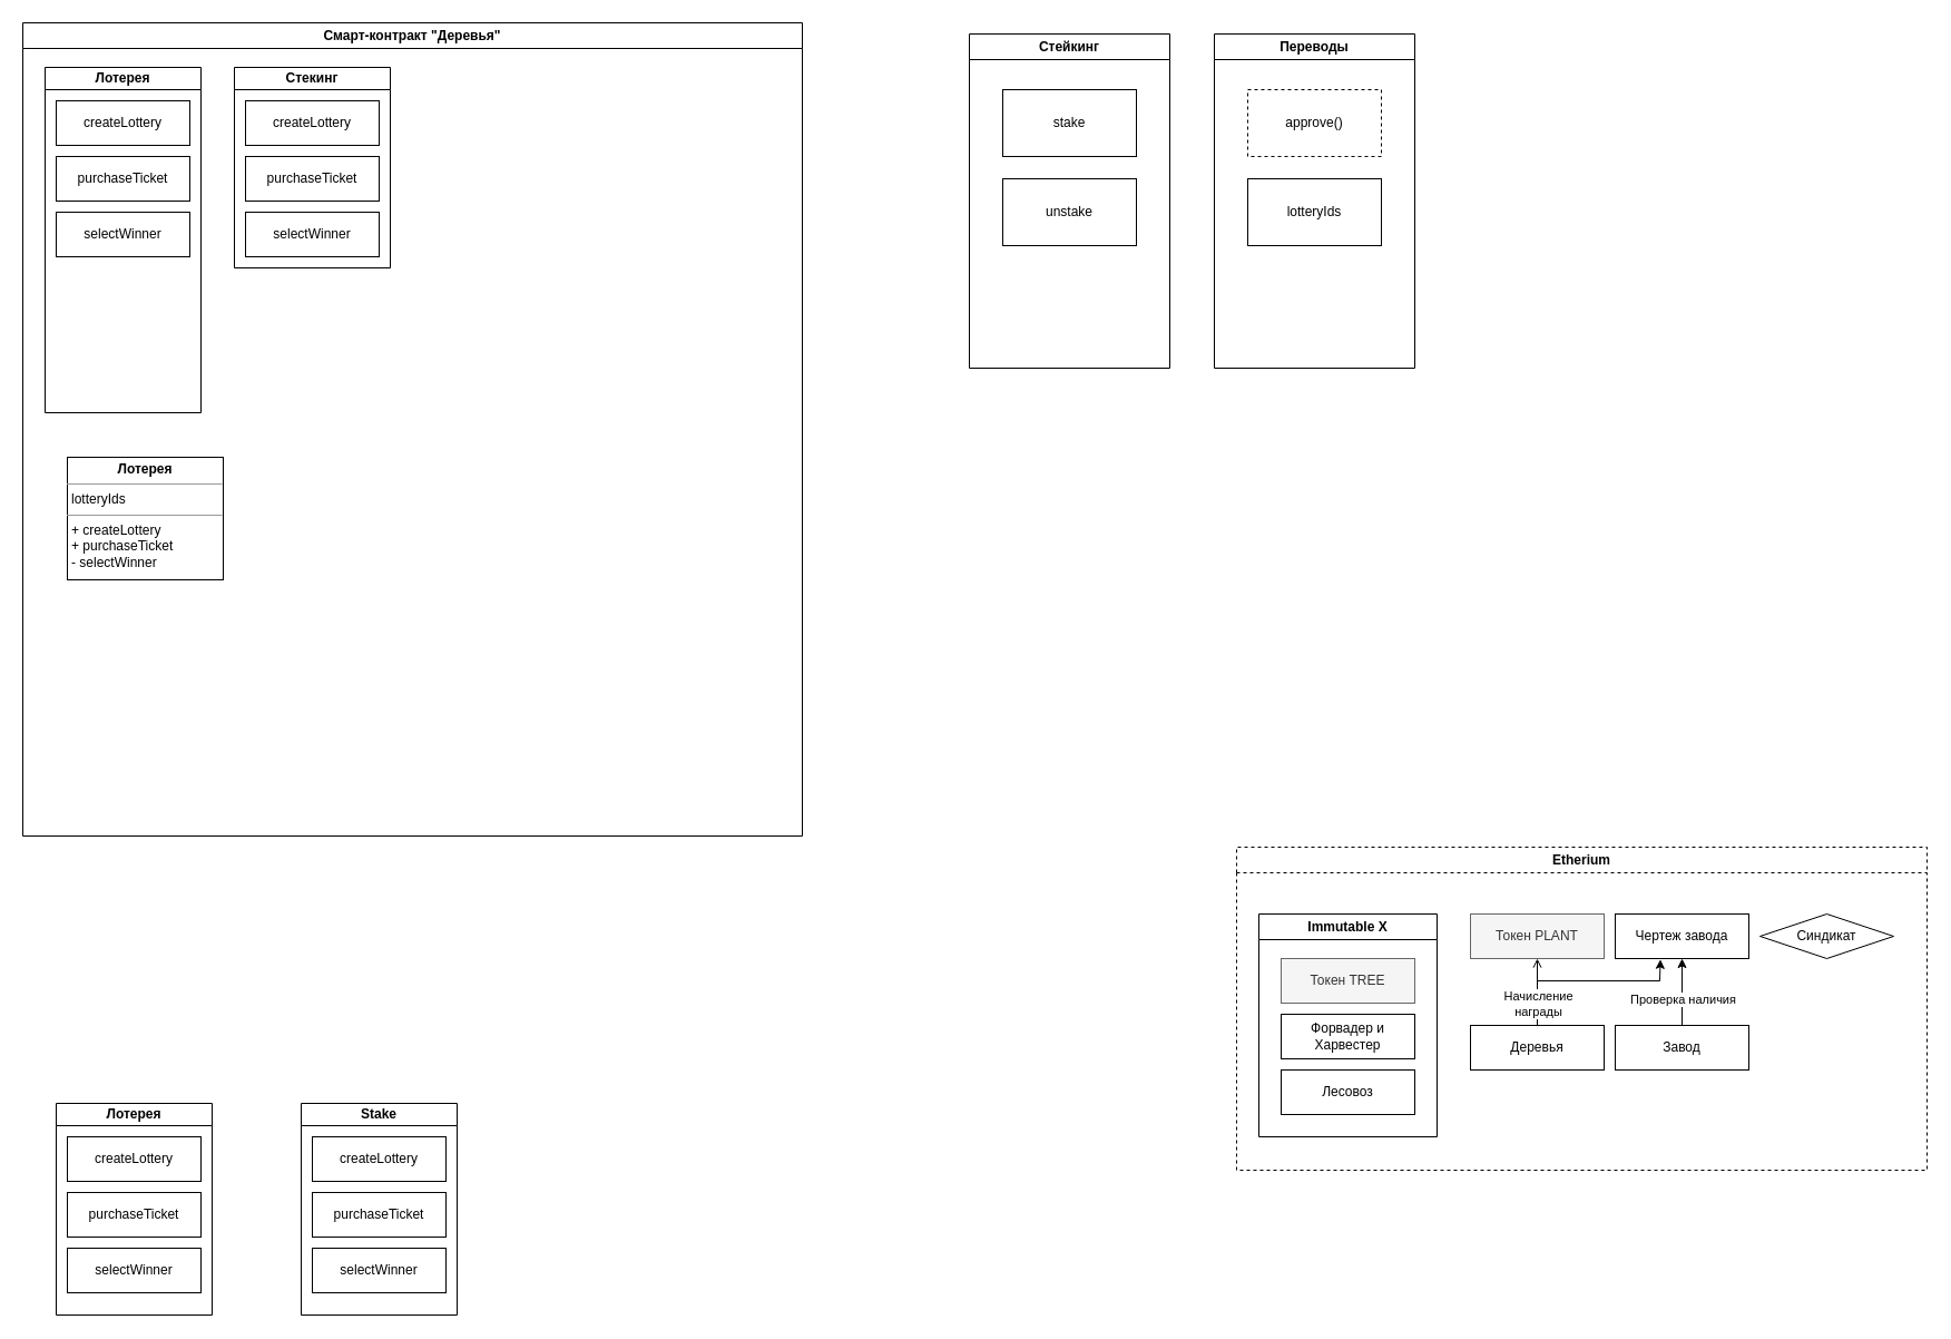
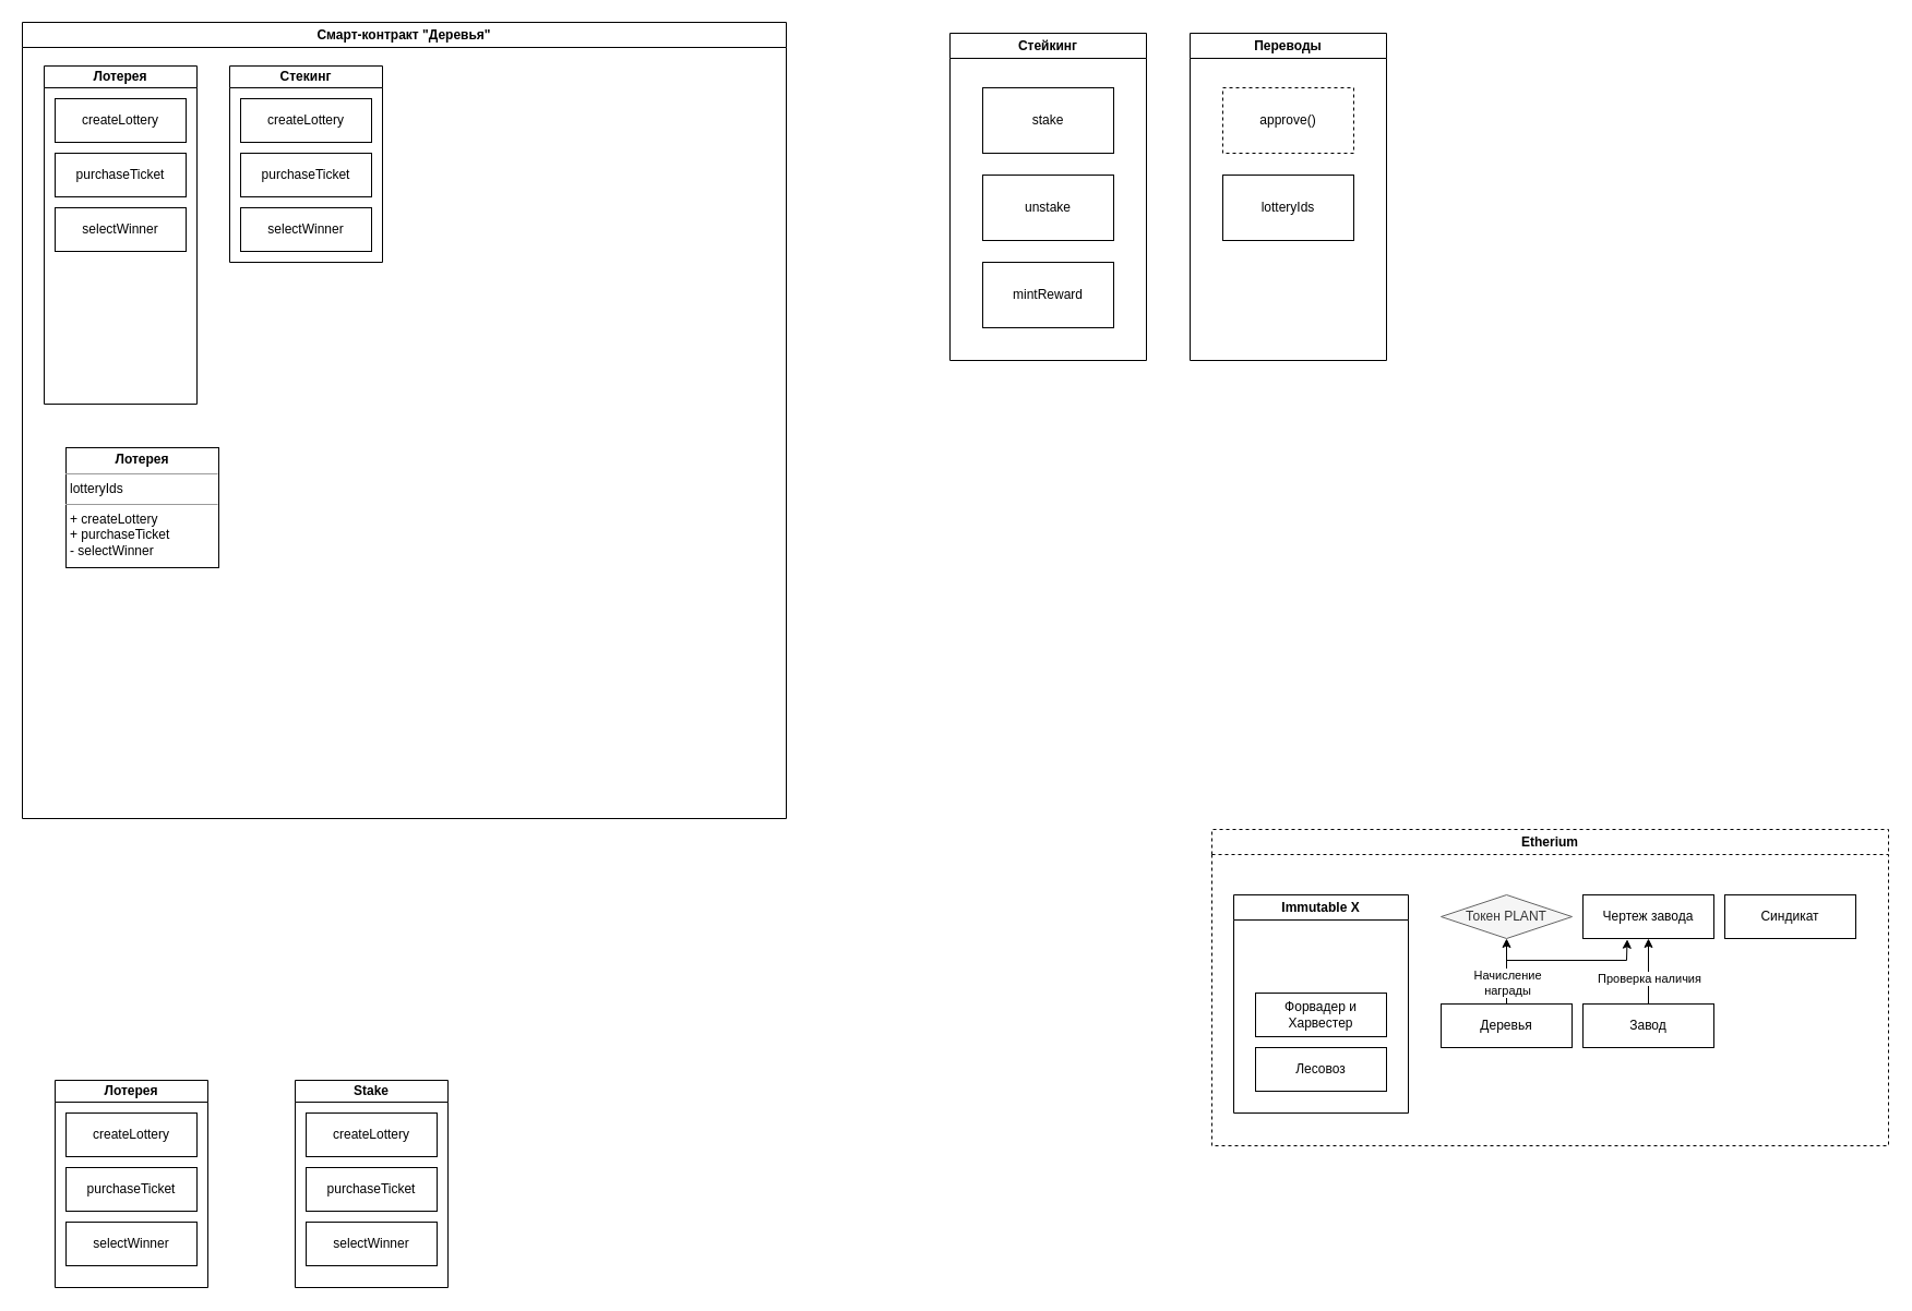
+ <mxCell id="15" value="mintReward" style="rounded=0;whiteSpace=wrap;html=1;" vertex="1" parent="12"><mxGeometry x="30" y="210" width="120" height="60" as="geometry" /></mxCell>
- <mxCell id="33" value="Токен PLANT" style="rounded=0;whiteSpace=wrap;html=1;fillColor=#f5f5f5;fontColor=#333333;strokeColor=#666666;" vertex="1" parent="31"><mxGeometry x="210" y="60" width="120" height="40" as="geometry" /></mxCell>
+ <mxCell id="33" value="Токен PLANT" style="rhombus;whiteSpace=wrap;html=1;fillColor=#f5f5f5;fontColor=#333333;strokeColor=#666666;" vertex="1" parent="31"><mxGeometry x="210" y="60" width="120" height="40" as="geometry" /></mxCell>
- <mxCell id="40" value="Синдикат" style="rhombus;whiteSpace=wrap;html=1;" vertex="1" parent="31"><mxGeometry x="470" y="60" width="120" height="40" as="geometry" /></mxCell>
+ <mxCell id="40" value="Синдикат" style="rounded=0;whiteSpace=wrap;html=1;" vertex="1" parent="31"><mxGeometry x="470" y="60" width="120" height="40" as="geometry" /></mxCell>
- <mxCell id="34" style="edgeStyle=orthogonalEdgeStyle;rounded=0;orthogonalLoop=1;jettySize=auto;html=1;endArrow=open;" edge="1" parent="31" source="32" target="33"><mxGeometry relative="1" as="geometry"><Array as="points"><mxPoint x="270" y="130" /><mxPoint x="270" y="120" /><mxPoint x="270" y="130" /></Array></mxGeometry></mxCell>
+ <mxCell id="34" style="edgeStyle=orthogonalEdgeStyle;rounded=0;orthogonalLoop=1;jettySize=auto;html=1;" edge="1" parent="31" source="32" target="33"><mxGeometry relative="1" as="geometry"><Array as="points"><mxPoint x="270" y="130" /><mxPoint x="270" y="120" /><mxPoint x="270" y="130" /></Array></mxGeometry></mxCell>
- <mxCell id="30" value="Токен TREE" style="rounded=0;whiteSpace=wrap;html=1;fillColor=#f5f5f5;fontColor=#333333;strokeColor=#666666;" vertex="1" parent="27"><mxGeometry x="20" y="40" width="120" height="40" as="geometry" /></mxCell>
